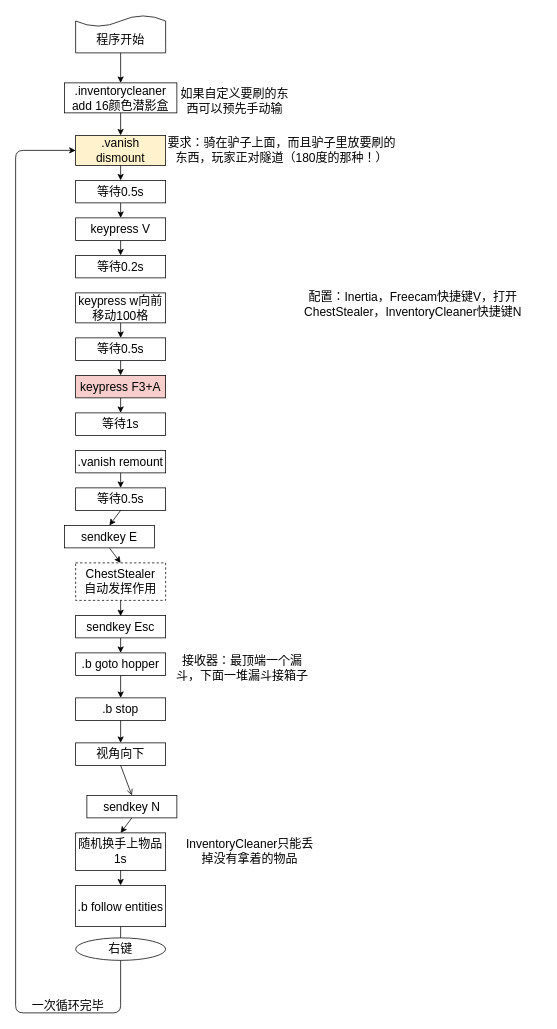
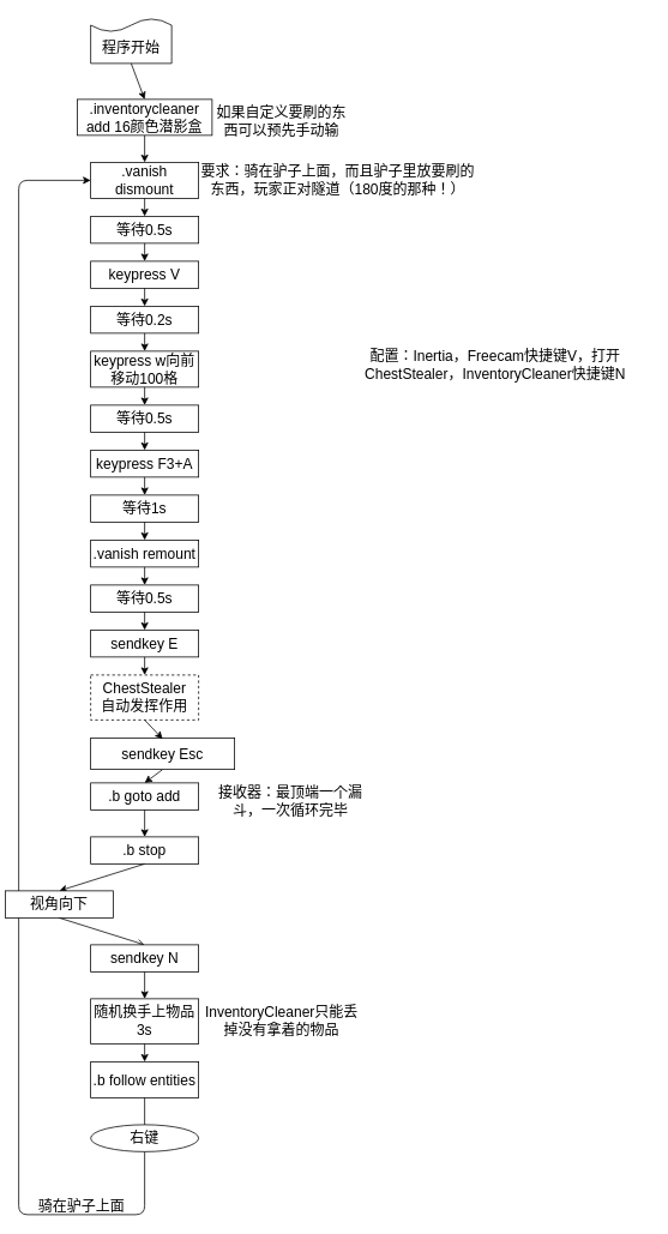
- <mxCell id="2" value="&lt;font style=&quot;font-size: 16px&quot;&gt;程序开始&lt;/font&gt;" style="shape=document;whiteSpace=wrap;html=1;boundedLbl=1;direction=west;" parent="1" vertex="1"><mxGeometry x="100" y="20" width="120" height="50" as="geometry" /></mxCell>
+ <mxCell id="2" value="&lt;font style=&quot;font-size: 16px&quot;&gt;程序开始&lt;/font&gt;" style="shape=document;whiteSpace=wrap;html=1;boundedLbl=1;direction=west;" parent="1" vertex="1"><mxGeometry x="100" y="20" width="90" height="50" as="geometry" /></mxCell>
- <mxCell id="5" value="&lt;font style=&quot;font-size: 16px&quot;&gt;.vanish dismount&lt;br&gt;&lt;/font&gt;" style="rounded=0;whiteSpace=wrap;html=1;fillColor=#fff2cc;" parent="1" vertex="1"><mxGeometry x="100" y="180" width="120" height="40" as="geometry" /></mxCell>
+ <mxCell id="5" value="&lt;font style=&quot;font-size: 16px&quot;&gt;.vanish dismount&lt;br&gt;&lt;/font&gt;" style="rounded=0;whiteSpace=wrap;html=1;" parent="1" vertex="1"><mxGeometry x="100" y="180" width="120" height="40" as="geometry" /></mxCell>
+ <mxCell id="24" value="" style="endArrow=classic;html=1;exitX=0.5;exitY=1;exitDx=0;exitDy=0;entryX=0.5;entryY=0;entryDx=0;entryDy=0;" parent="1" source="23" target="8" edge="1"><mxGeometry width="50" height="50" relative="1" as="geometry"><mxPoint x="170" y="440" as="sourcePoint" /><mxPoint x="220" y="390" as="targetPoint" /></mxGeometry></mxCell>
- <mxCell id="9" value="&lt;span style=&quot;font-size: 16px&quot;&gt;keypress F3+A&lt;/span&gt;" style="rounded=0;whiteSpace=wrap;html=1;fillColor=#f8cecc;" parent="1" vertex="1"><mxGeometry x="100" y="500" width="120" height="30" as="geometry" /></mxCell>
+ <mxCell id="9" value="&lt;span style=&quot;font-size: 16px&quot;&gt;keypress F3+A&lt;/span&gt;" style="rounded=0;whiteSpace=wrap;html=1;" parent="1" vertex="1"><mxGeometry x="100" y="500" width="120" height="30" as="geometry" /></mxCell>
+ <mxCell id="26" value="" style="endArrow=classic;html=1;exitX=0.5;exitY=1;exitDx=0;exitDy=0;entryX=0.5;entryY=0;entryDx=0;entryDy=0;" parent="1" source="25" target="11" edge="1"><mxGeometry width="50" height="50" relative="1" as="geometry"><mxPoint x="170" y="440" as="sourcePoint" /><mxPoint x="220" y="390" as="targetPoint" /></mxGeometry></mxCell>
- <mxCell id="14" value="&lt;font style=&quot;font-size: 16px&quot;&gt;sendkey E&lt;/font&gt;" style="rounded=0;whiteSpace=wrap;html=1;" parent="1" vertex="1"><mxGeometry x="85" y="700" width="120" height="30" as="geometry" /></mxCell>
+ <mxCell id="14" value="&lt;font style=&quot;font-size: 16px&quot;&gt;sendkey E&lt;/font&gt;" style="rounded=0;whiteSpace=wrap;html=1;" parent="1" vertex="1"><mxGeometry x="100" y="700" width="120" height="30" as="geometry" /></mxCell>
- <mxCell id="31" value="&lt;font style=&quot;font-size: 16px&quot;&gt;sendkey Esc&lt;/font&gt;" style="rounded=0;whiteSpace=wrap;html=1;" parent="1" vertex="1"><mxGeometry x="100" y="820" width="120" height="30" as="geometry" /></mxCell>
+ <mxCell id="31" value="&lt;font style=&quot;font-size: 16px&quot;&gt;sendkey Esc&lt;/font&gt;" style="rounded=0;whiteSpace=wrap;html=1;" parent="1" vertex="1"><mxGeometry x="100" y="820" width="160" height="35" as="geometry" /></mxCell>
- <mxCell id="15" value="&lt;font style=&quot;font-size: 16px&quot;&gt;.b goto hopper&lt;/font&gt;" style="rounded=0;whiteSpace=wrap;html=1;" parent="1" vertex="1"><mxGeometry x="100" y="870" width="120" height="30" as="geometry" /></mxCell>
+ <mxCell id="15" value="&lt;font style=&quot;font-size: 16px&quot;&gt;.b goto add&lt;/font&gt;" style="rounded=0;whiteSpace=wrap;html=1;" parent="1" vertex="1"><mxGeometry x="100" y="870" width="120" height="30" as="geometry" /></mxCell>
- <mxCell id="33" value="&lt;font style=&quot;font-size: 16px&quot;&gt;接收器：最顶端一个漏斗，下面一堆漏斗接箱子&lt;/font&gt;" style="text;html=1;strokeColor=none;fillColor=none;align=center;verticalAlign=middle;whiteSpace=wrap;rounded=0;" parent="1" vertex="1"><mxGeometry x="230" y="870" width="185" height="40" as="geometry" /></mxCell>
+ <mxCell id="33" value="&lt;font style=&quot;font-size: 16px&quot;&gt;接收器：最顶端一个漏斗，一次循环完毕&lt;/font&gt;" style="text;html=1;strokeColor=none;fillColor=none;align=center;verticalAlign=middle;whiteSpace=wrap;rounded=0;" parent="1" vertex="1"><mxGeometry x="230" y="870" width="185" height="40" as="geometry" /></mxCell>
- <mxCell id="42" value="&lt;span style=&quot;font-size: 16px&quot;&gt;视角向下&lt;/span&gt;" style="rounded=0;whiteSpace=wrap;html=1;" parent="1" vertex="1"><mxGeometry x="100" y="990" width="120" height="30" as="geometry" /></mxCell>
+ <mxCell id="42" value="&lt;span style=&quot;font-size: 16px&quot;&gt;视角向下&lt;/span&gt;" style="rounded=0;whiteSpace=wrap;html=1;" parent="1" vertex="1"><mxGeometry x="5" y="990" width="120" height="30" as="geometry" /></mxCell>
- <mxCell id="44" value="&lt;span style=&quot;font-size: 16px&quot;&gt;sendkey N&lt;/span&gt;" style="rounded=0;whiteSpace=wrap;html=1;" parent="1" vertex="1"><mxGeometry x="115" y="1060" width="120" height="30" as="geometry" /></mxCell>
+ <mxCell id="44" value="&lt;span style=&quot;font-size: 16px&quot;&gt;sendkey N&lt;/span&gt;" style="rounded=0;whiteSpace=wrap;html=1;" parent="1" vertex="1"><mxGeometry x="100" y="1050" width="120" height="30" as="geometry" /></mxCell>
- <mxCell id="46" value="&lt;span style=&quot;font-size: 16px&quot;&gt;随机换手上物品1s&lt;/span&gt;" style="rounded=0;whiteSpace=wrap;html=1;" vertex="1" parent="1"><mxGeometry x="100" y="1110" width="120" height="50" as="geometry" /></mxCell>
+ <mxCell id="46" value="&lt;span style=&quot;font-size: 16px&quot;&gt;随机换手上物品3s&lt;/span&gt;" style="rounded=0;whiteSpace=wrap;html=1;" vertex="1" parent="1"><mxGeometry x="100" y="1110" width="120" height="50" as="geometry" /></mxCell>
- <mxCell id="48" value="&lt;font style=&quot;font-size: 16px&quot;&gt;InventoryCleaner只能丢掉没有拿着的物品&lt;/font&gt;" style="text;html=1;strokeColor=none;fillColor=none;align=center;verticalAlign=middle;whiteSpace=wrap;rounded=0;" vertex="1" parent="1"><mxGeometry x="240" y="1115" width="185" height="40" as="geometry" /></mxCell>
+ <mxCell id="48" value="&lt;font style=&quot;font-size: 16px&quot;&gt;InventoryCleaner只能丢掉没有拿着的物品&lt;/font&gt;" style="text;html=1;strokeColor=none;fillColor=none;align=center;verticalAlign=middle;whiteSpace=wrap;rounded=0;" vertex="1" parent="1"><mxGeometry x="220" y="1115" width="185" height="40" as="geometry" /></mxCell>
- <mxCell id="35" value="&lt;font style=&quot;font-size: 16px&quot;&gt;.b follow entities&lt;/font&gt;" style="rounded=0;whiteSpace=wrap;html=1;" parent="1" vertex="1"><mxGeometry x="100" y="1180" width="120" height="55" as="geometry" /></mxCell>
+ <mxCell id="35" value="&lt;font style=&quot;font-size: 16px&quot;&gt;.b follow entities&lt;/font&gt;" style="rounded=0;whiteSpace=wrap;html=1;" parent="1" vertex="1"><mxGeometry x="100" y="1180" width="120" height="40" as="geometry" /></mxCell>
- <mxCell id="39" value="&lt;font style=&quot;font-size: 16px&quot;&gt;一次循环完毕&lt;/font&gt;" style="text;html=1;strokeColor=none;fillColor=none;align=center;verticalAlign=middle;whiteSpace=wrap;rounded=0;" parent="1" vertex="1"><mxGeometry x="40" y="1330" width="100" height="20" as="geometry" /></mxCell>
+ <mxCell id="39" value="&lt;font style=&quot;font-size: 16px&quot;&gt;骑在驴子上面&lt;/font&gt;" style="text;html=1;strokeColor=none;fillColor=none;align=center;verticalAlign=middle;whiteSpace=wrap;rounded=0;" parent="1" vertex="1"><mxGeometry x="40" y="1330" width="100" height="20" as="geometry" /></mxCell>
